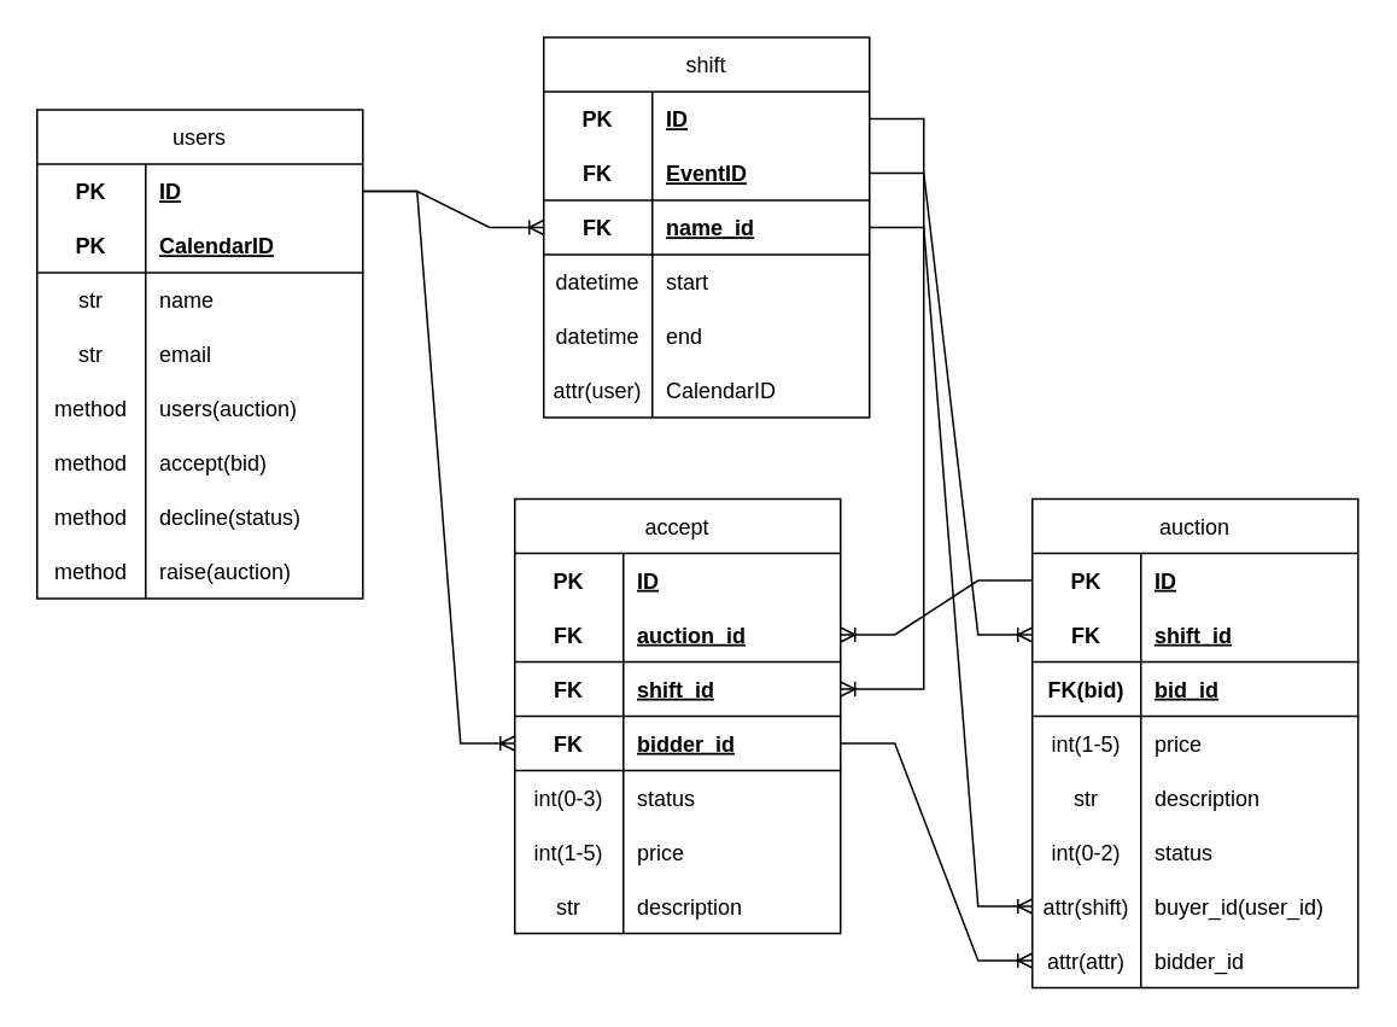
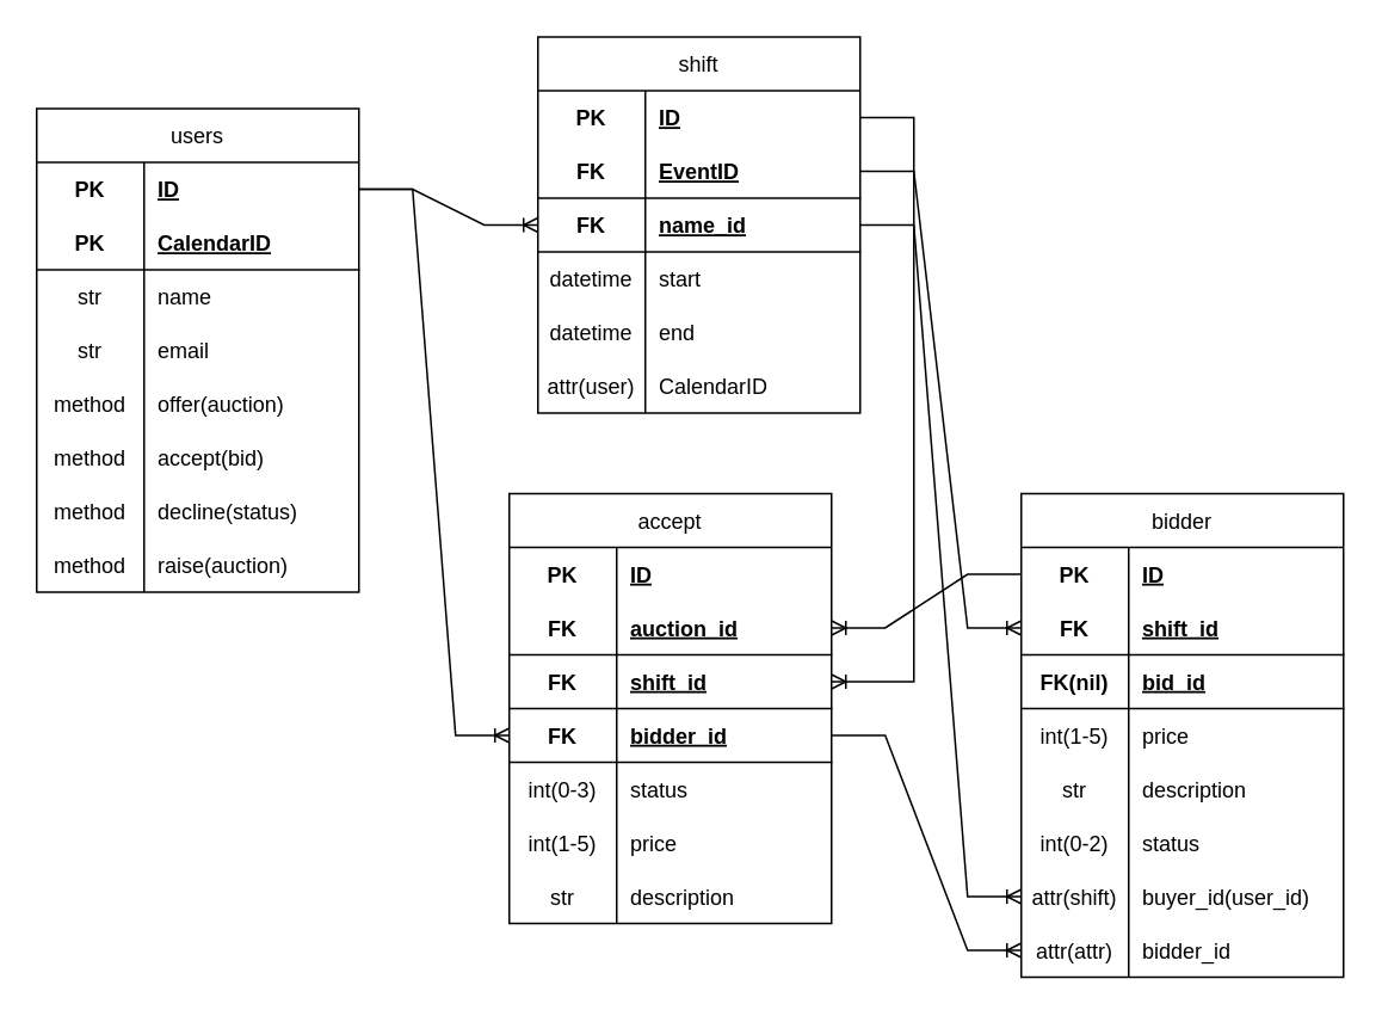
- <mxCell id="17" value="users(auction)" style="shape=partialRectangle;connectable=0;fillColor=none;top=0;left=0;bottom=0;right=0;align=left;spacingLeft=6;overflow=hidden;" vertex="1" parent="15"><mxGeometry x="60" width="120" height="30" as="geometry"><mxRectangle width="120" height="30" as="alternateBounds" /></mxGeometry></mxCell>
+ <mxCell id="17" value="offer(auction)" style="shape=partialRectangle;connectable=0;fillColor=none;top=0;left=0;bottom=0;right=0;align=left;spacingLeft=6;overflow=hidden;" vertex="1" parent="15"><mxGeometry x="60" width="120" height="30" as="geometry"><mxRectangle width="120" height="30" as="alternateBounds" /></mxGeometry></mxCell>
- <mxCell id="69" value="auction" style="shape=table;startSize=30;container=1;collapsible=1;childLayout=tableLayout;fixedRows=1;rowLines=0;fontStyle=0;align=center;resizeLast=1;" vertex="1" parent="1"><mxGeometry x="570" y="275" width="180" height="270" as="geometry"><mxRectangle x="140" y="140" width="60" height="30" as="alternateBounds" /></mxGeometry></mxCell>
+ <mxCell id="69" value="bidder" style="shape=table;startSize=30;container=1;collapsible=1;childLayout=tableLayout;fixedRows=1;rowLines=0;fontStyle=0;align=center;resizeLast=1;" vertex="1" parent="1"><mxGeometry x="570" y="275" width="180" height="270" as="geometry"><mxRectangle x="140" y="140" width="60" height="30" as="alternateBounds" /></mxGeometry></mxCell>
- <mxCell id="77" value="FK(bid)" style="shape=partialRectangle;connectable=0;fillColor=none;top=0;left=0;bottom=0;right=0;fontStyle=1;overflow=hidden;" vertex="1" parent="76"><mxGeometry width="60" height="30" as="geometry"><mxRectangle width="60" height="30" as="alternateBounds" /></mxGeometry></mxCell>
+ <mxCell id="77" value="FK(nil)" style="shape=partialRectangle;connectable=0;fillColor=none;top=0;left=0;bottom=0;right=0;fontStyle=1;overflow=hidden;" vertex="1" parent="76"><mxGeometry width="60" height="30" as="geometry"><mxRectangle width="60" height="30" as="alternateBounds" /></mxGeometry></mxCell>
